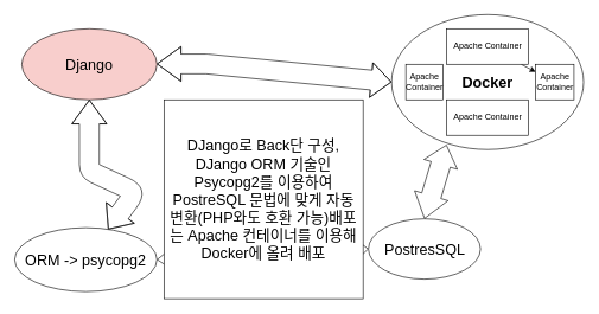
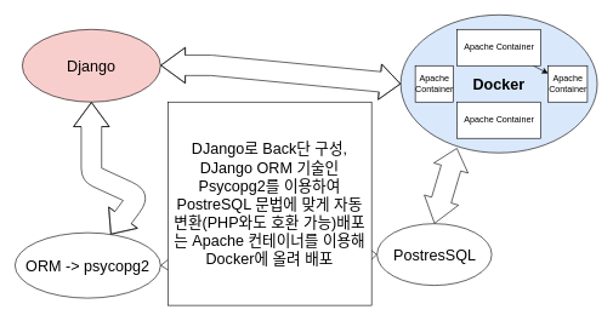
- <mxCell id="2" value="&lt;b&gt;&lt;font style=&quot;font-size: 21px&quot;&gt;Docker&lt;/font&gt;&lt;/b&gt;" style="ellipse;whiteSpace=wrap;html=1;" vertex="1" parent="1"><mxGeometry x="550" width="270" height="190" as="geometry" y="20" /></mxCell>
+ <mxCell id="2" value="&lt;b&gt;&lt;font style=&quot;font-size: 21px&quot;&gt;Docker&lt;/font&gt;&lt;/b&gt;" style="ellipse;whiteSpace=wrap;html=1;fillColor=#dae8fc;" vertex="1" parent="1"><mxGeometry x="550" width="270" height="190" as="geometry" y="20" /></mxCell>
